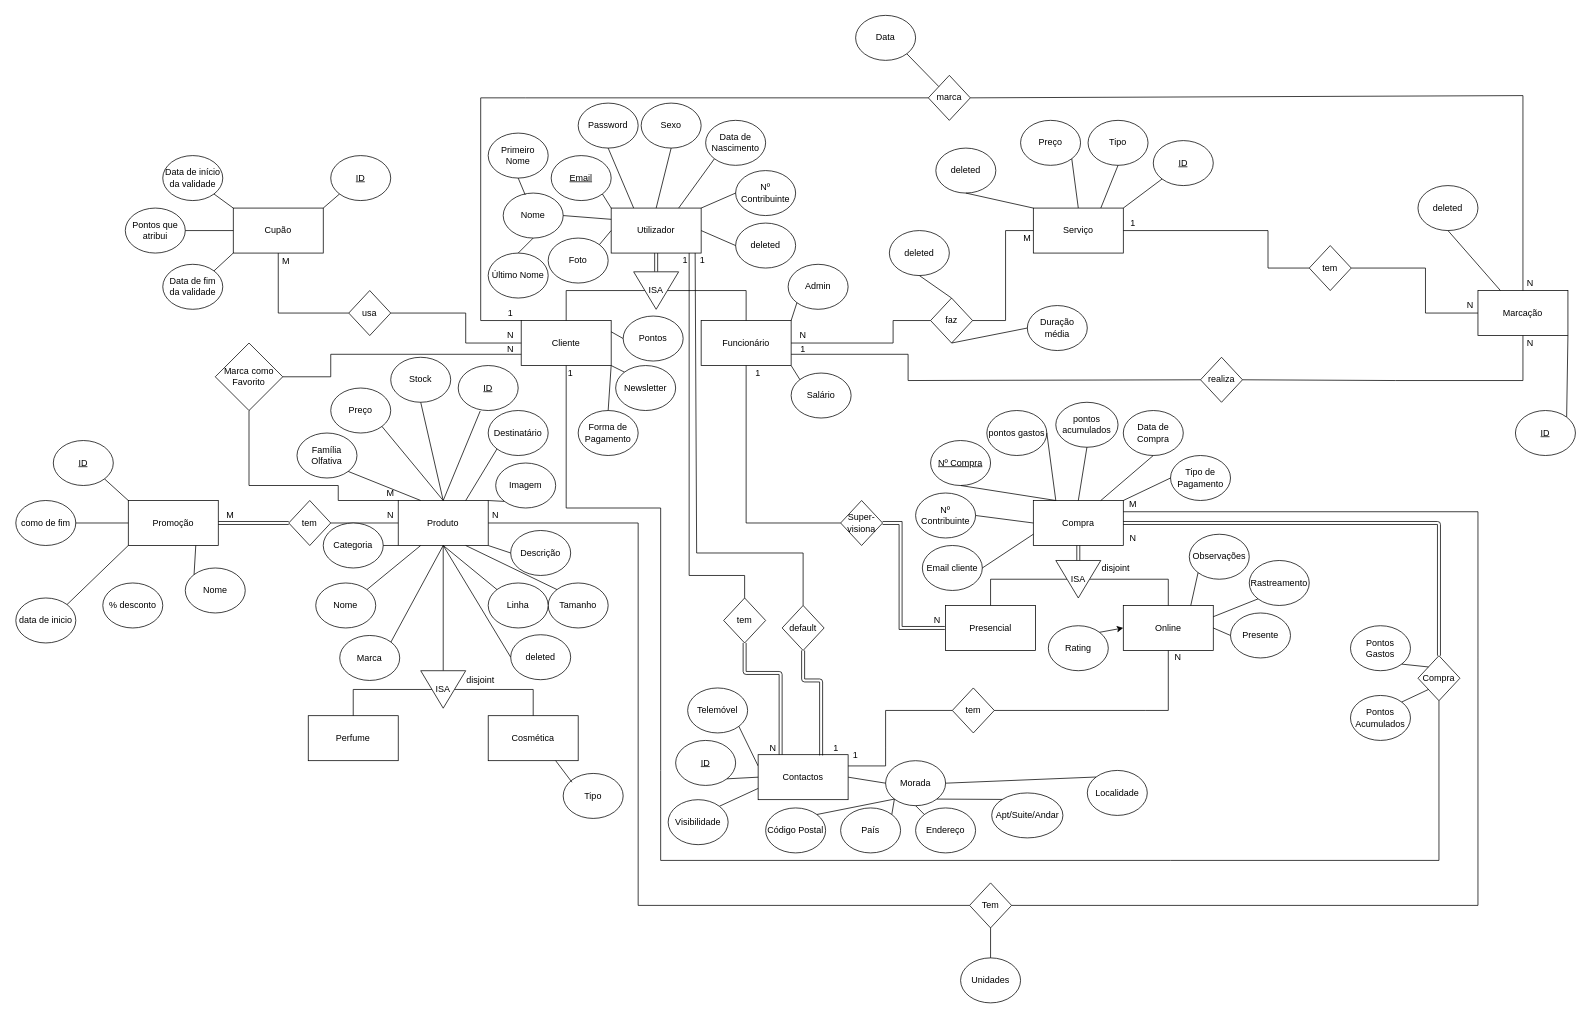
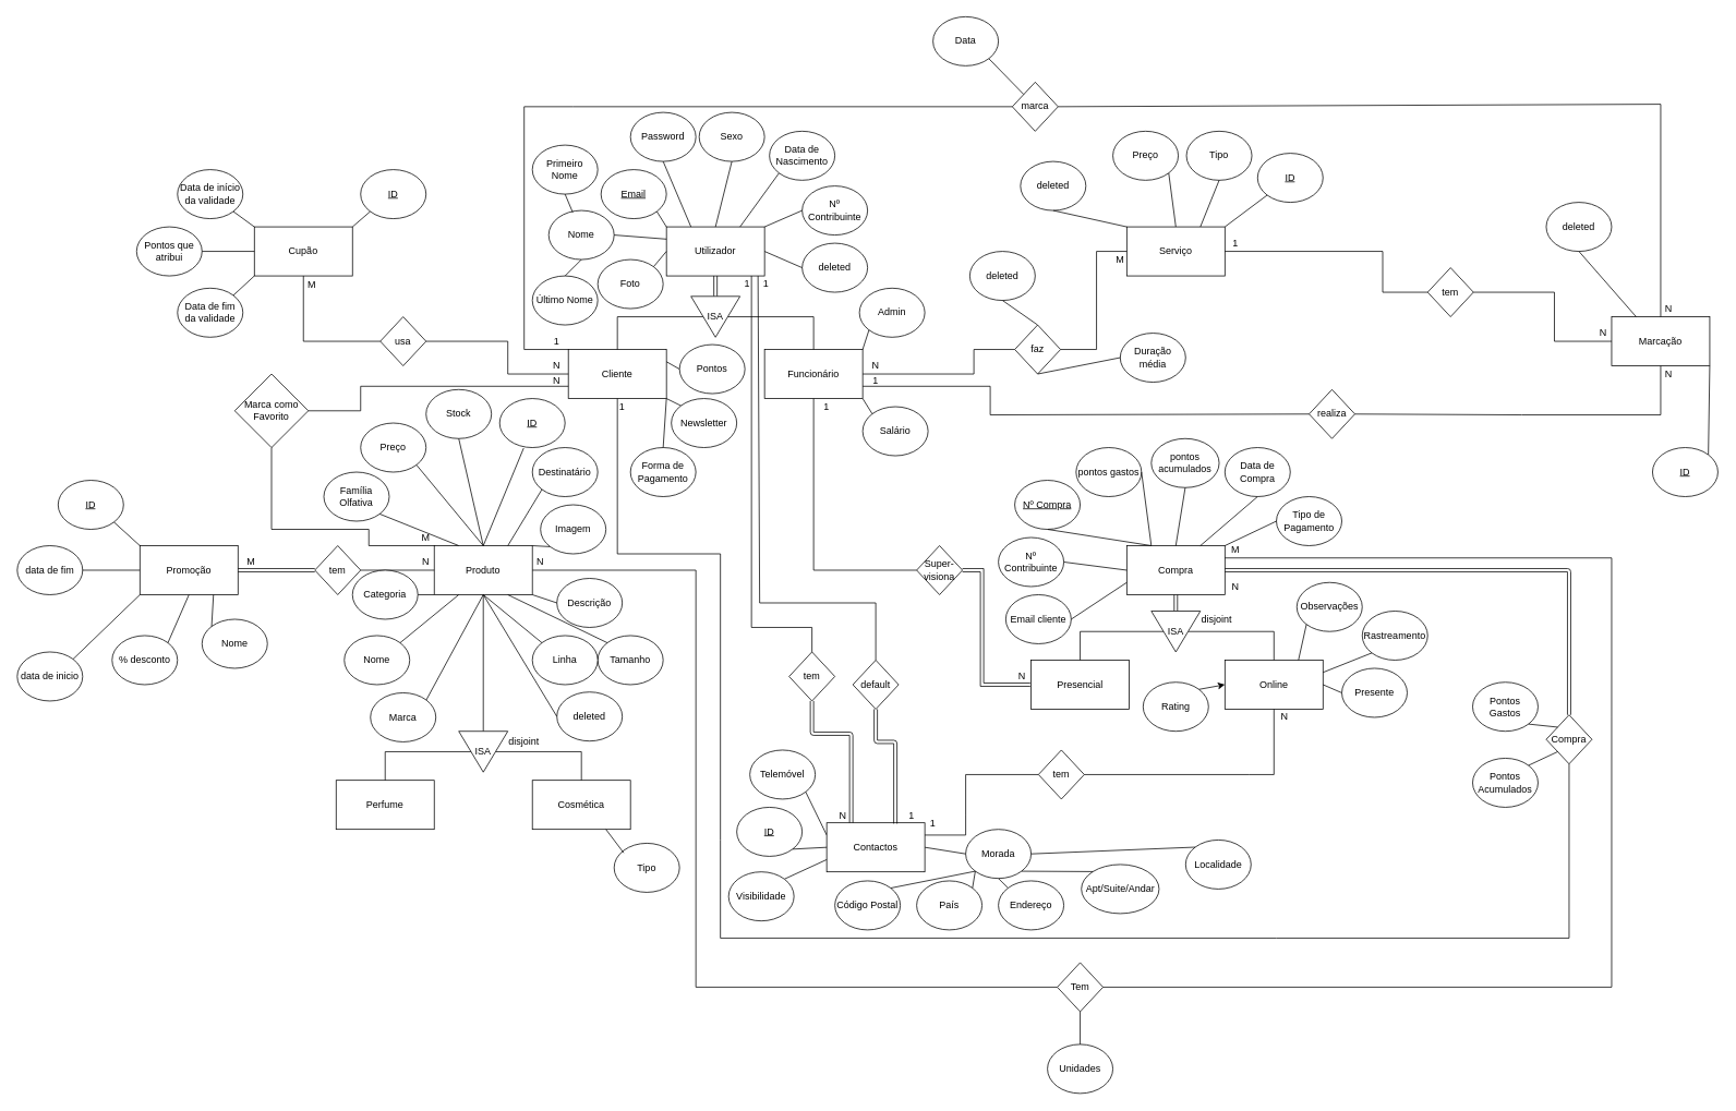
- <mxCell id="184" value="como de fim" style="ellipse;whiteSpace=wrap;html=1;" parent="1" vertex="1"><mxGeometry x="20" y="667" width="80" height="60" as="geometry" /></mxCell>
+ <mxCell id="184" value="data de fim" style="ellipse;whiteSpace=wrap;html=1;" parent="1" vertex="1"><mxGeometry x="20" y="667" width="80" height="60" as="geometry" /></mxCell>
+ <mxCell id="17" value="" style="endArrow=none;html=1;strokeColor=#000000;entryX=1;entryY=0;entryDx=0;entryDy=0;exitX=0.5;exitY=1;exitDx=0;exitDy=0;" parent="1" source="13" target="16" edge="1"><mxGeometry width="50" height="50" relative="1" as="geometry"><mxPoint x="180" y="627" as="sourcePoint" /><mxPoint x="230" y="577" as="targetPoint" /></mxGeometry></mxCell>
